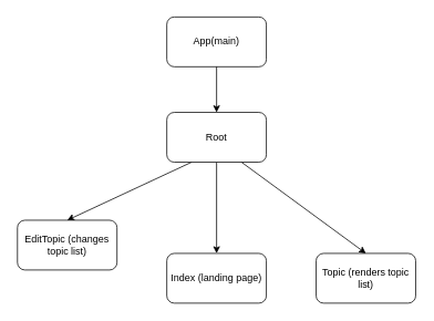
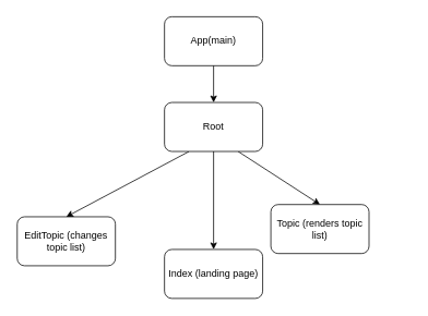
- <mxCell id="7" value="Root" style="rounded=1;whiteSpace=wrap;html=1;" parent="1" vertex="1"><mxGeometry x="200" y="135" width="120" height="60" as="geometry" /></mxCell>
+ <mxCell id="7" value="Root" style="rounded=1;whiteSpace=wrap;html=1;" parent="1" vertex="1"><mxGeometry x="200" y="125" width="120" height="60" as="geometry" /></mxCell>
- <mxCell id="9" value="Topic (renders topic list)" style="rounded=1;whiteSpace=wrap;html=1;" vertex="1" parent="1"><mxGeometry x="380" y="305" width="120" height="60" as="geometry" /></mxCell>
+ <mxCell id="9" value="Topic (renders topic list)" style="rounded=1;whiteSpace=wrap;html=1;" vertex="1" parent="1"><mxGeometry x="330" y="250" width="120" height="60" as="geometry" /></mxCell>
